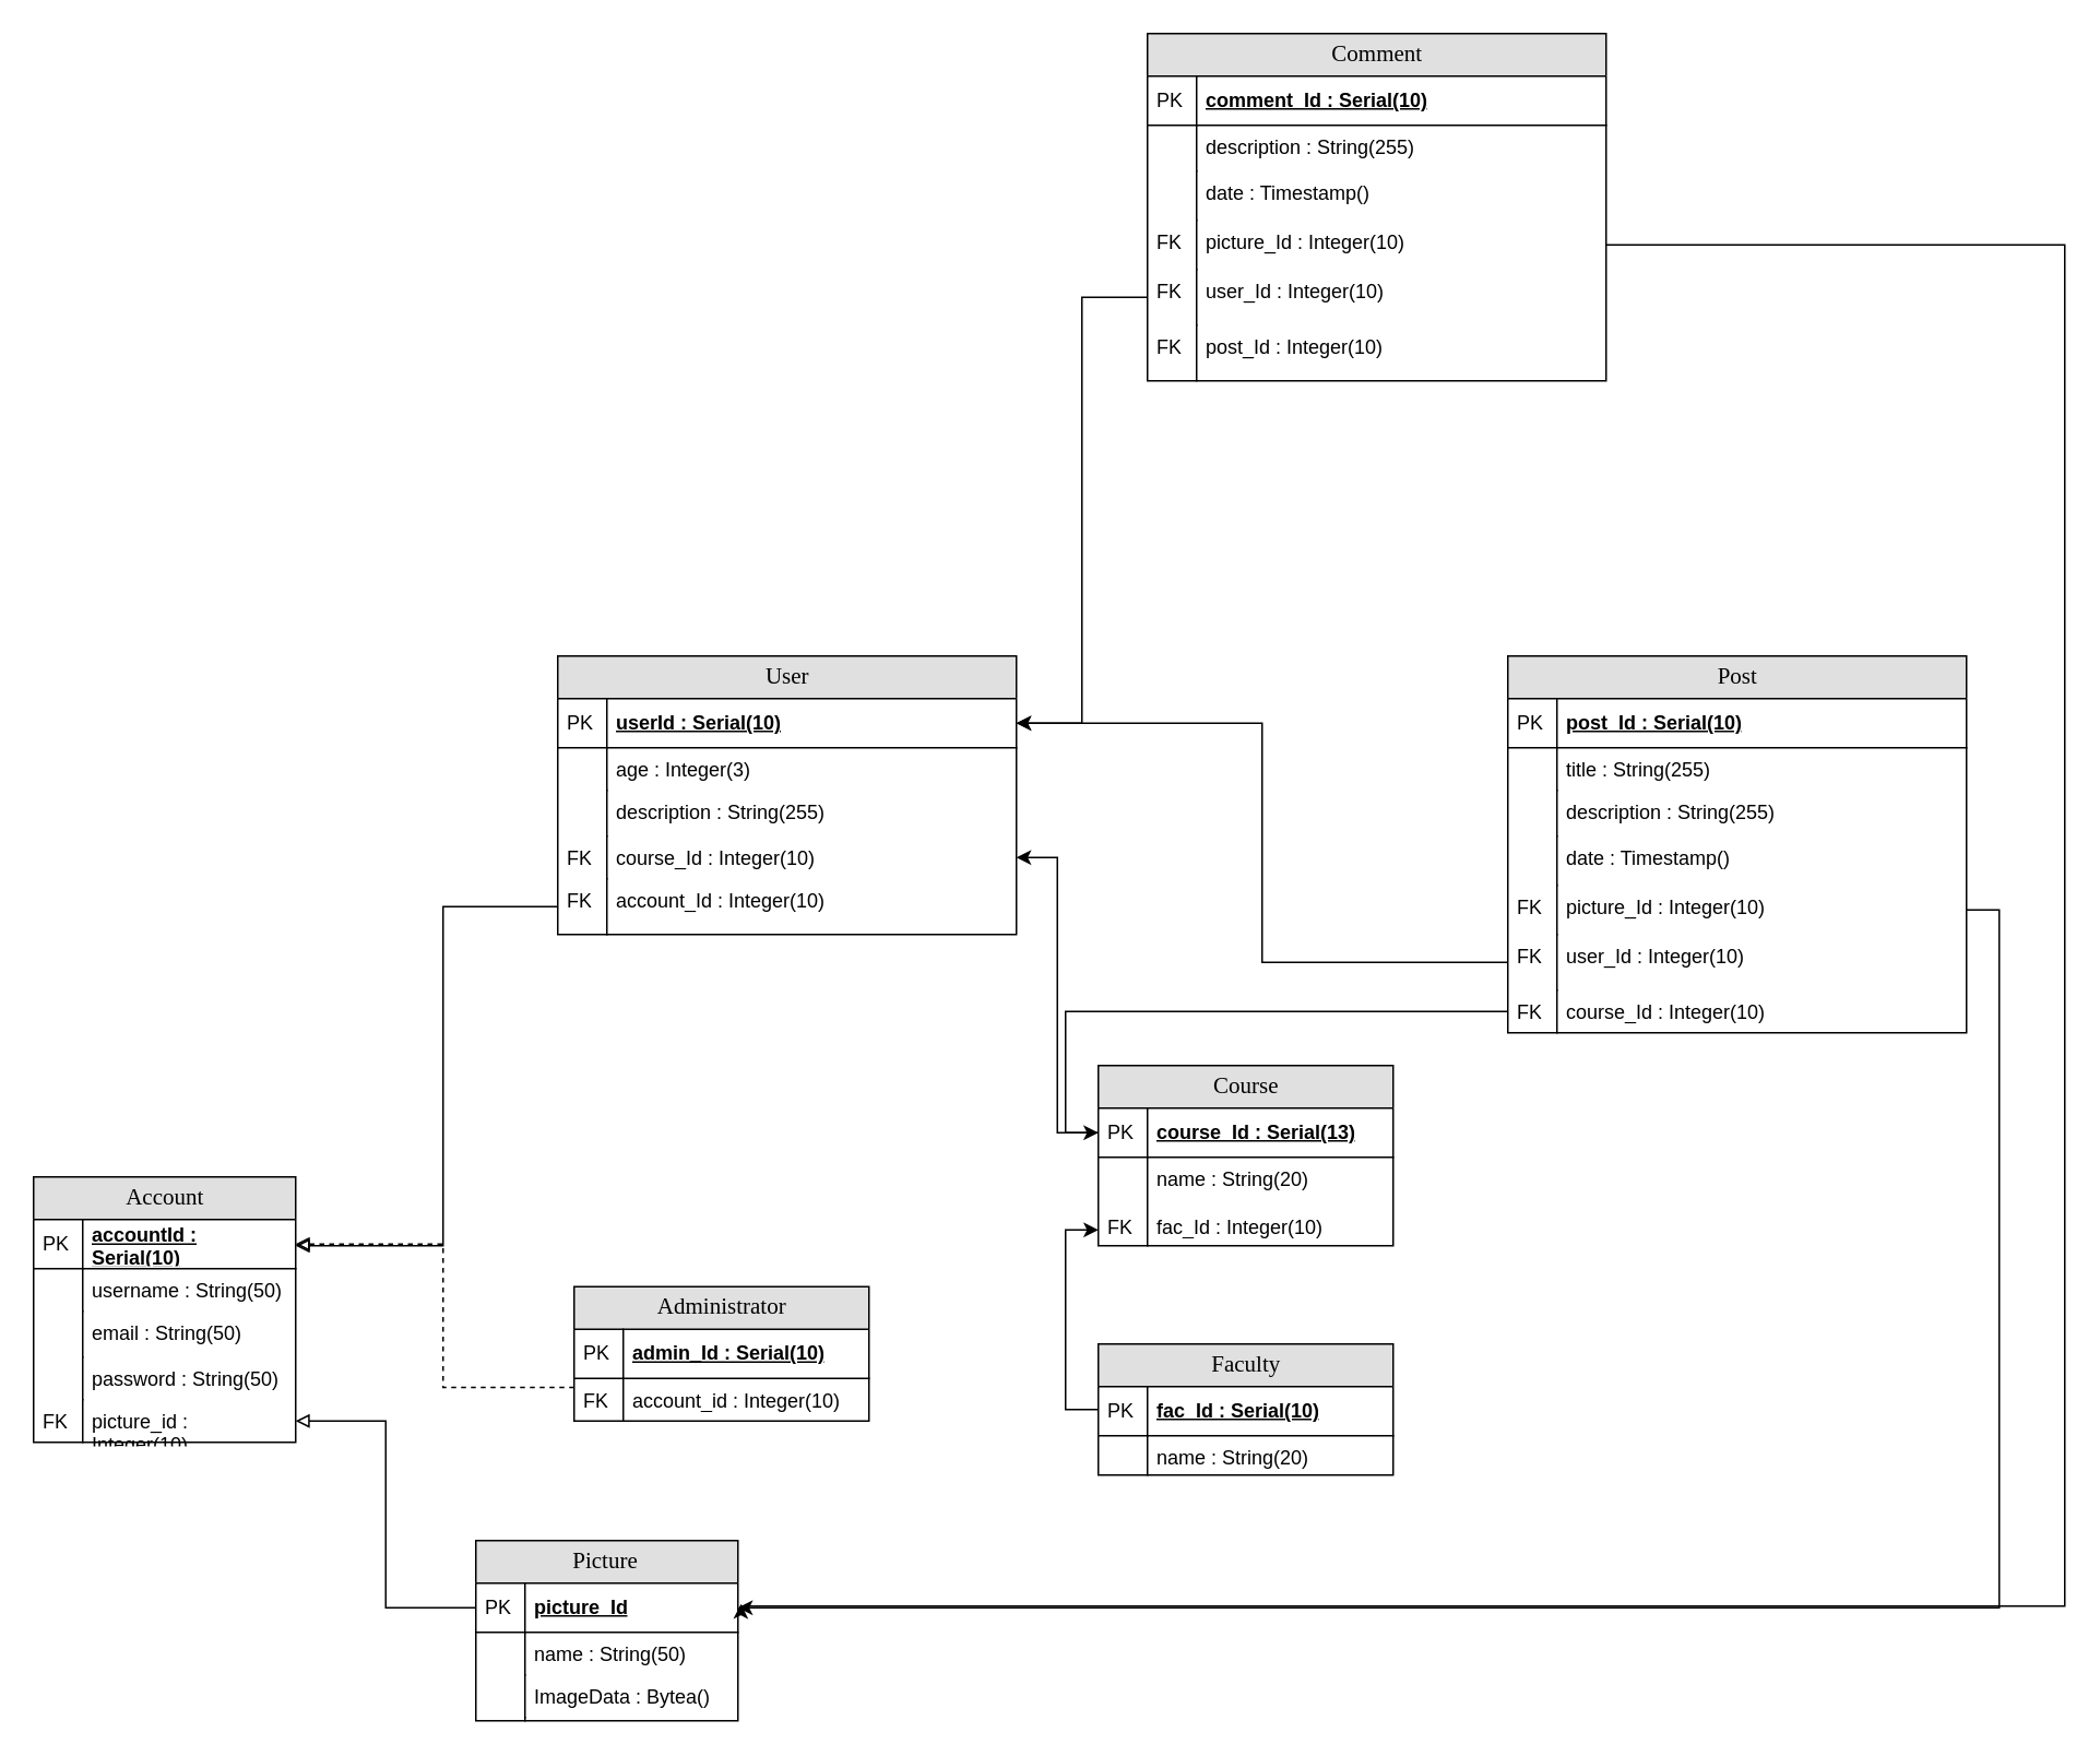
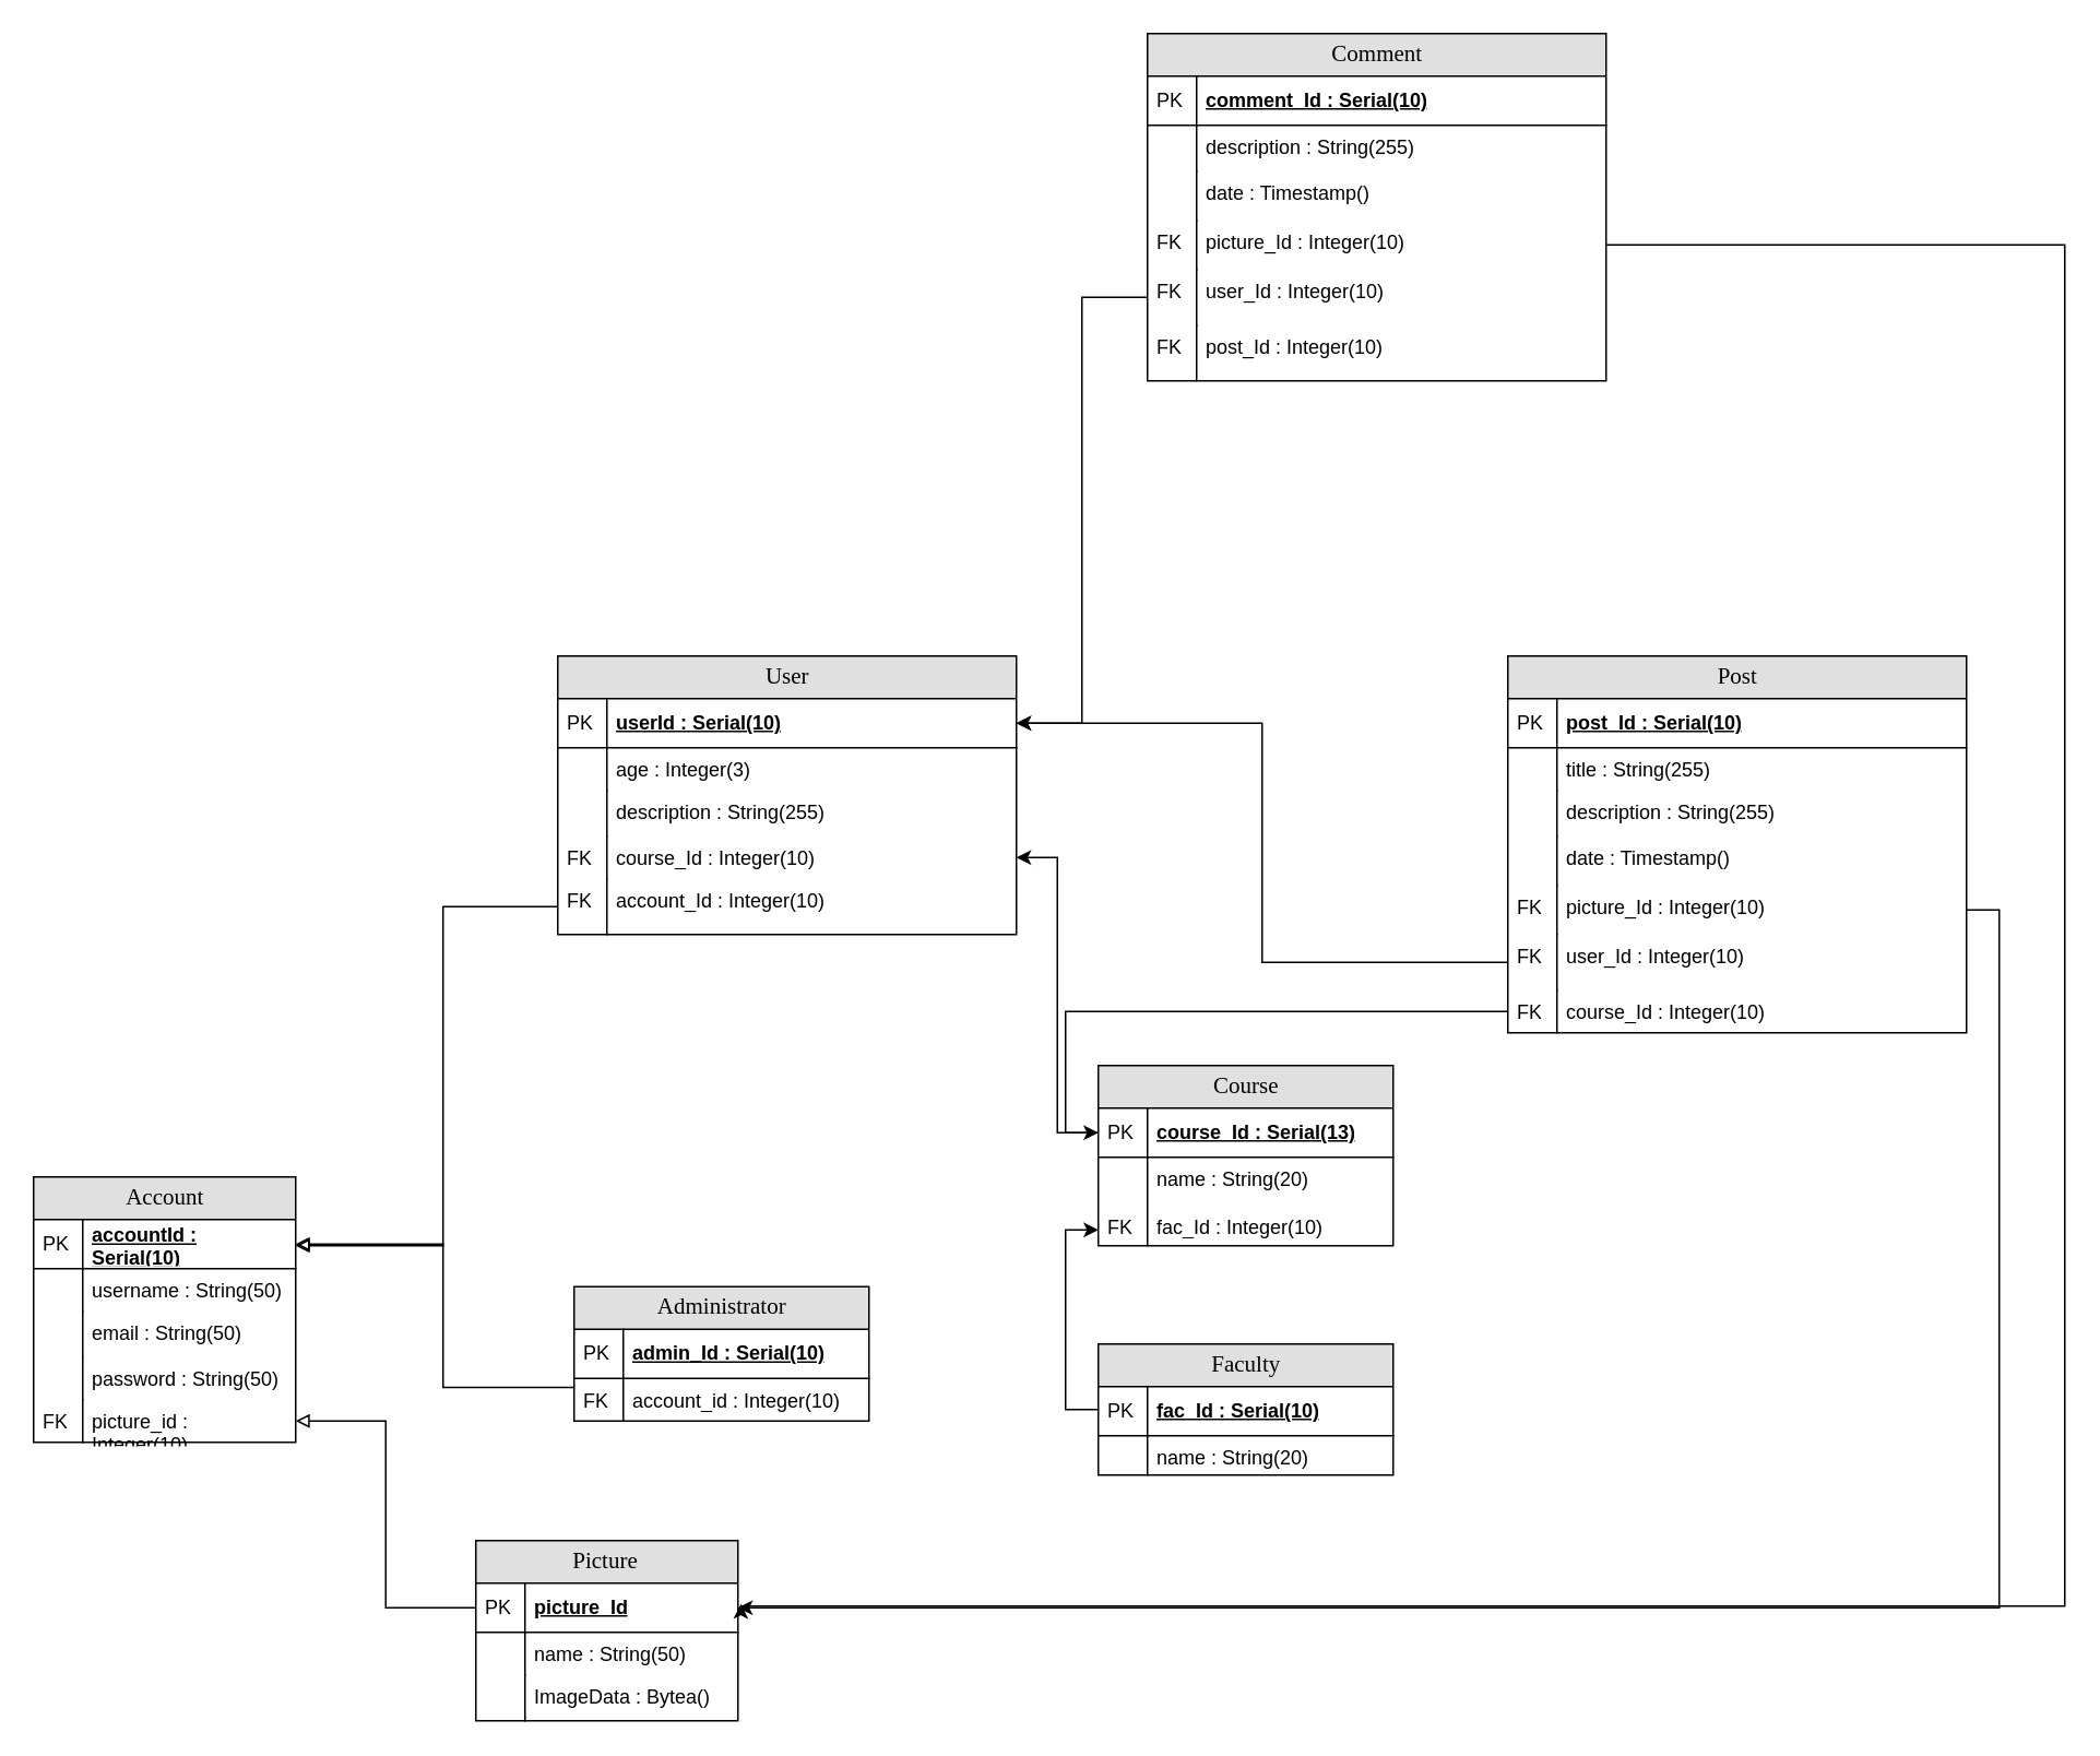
- <mxCell id="23" style="edgeStyle=orthogonalEdgeStyle;rounded=0;orthogonalLoop=1;jettySize=auto;html=1;exitX=0;exitY=0.75;exitDx=0;exitDy=0;entryX=1;entryY=0.5;entryDx=0;entryDy=0;endArrow=block;endFill=0;dashed=1;" edge="1" parent="1" source="24" target="3"><mxGeometry relative="1" as="geometry"><Array as="points"><mxPoint x="270" y="847" /><mxPoint x="270" y="759" /></Array></mxGeometry></mxCell>
+ <mxCell id="23" style="edgeStyle=orthogonalEdgeStyle;rounded=0;orthogonalLoop=1;jettySize=auto;html=1;exitX=0;exitY=0.75;exitDx=0;exitDy=0;entryX=1;entryY=0.5;entryDx=0;entryDy=0;endArrow=block;endFill=0;" edge="1" parent="1" source="24" target="3"><mxGeometry relative="1" as="geometry"><Array as="points"><mxPoint x="270" y="847" /><mxPoint x="270" y="759" /></Array></mxGeometry></mxCell>
